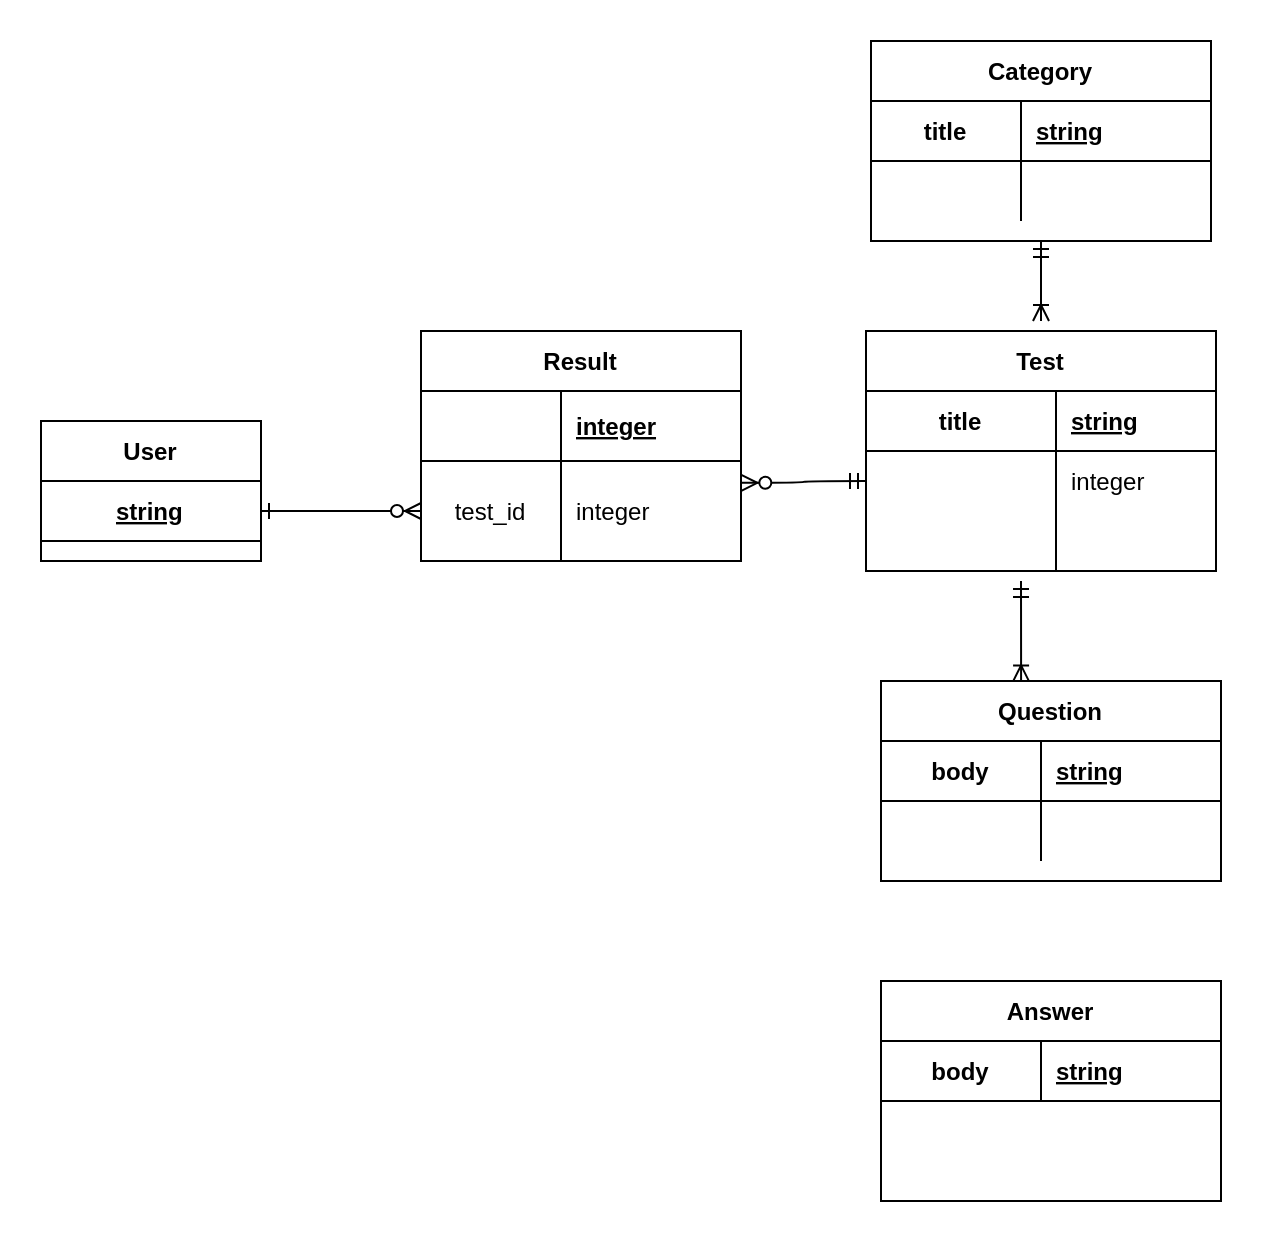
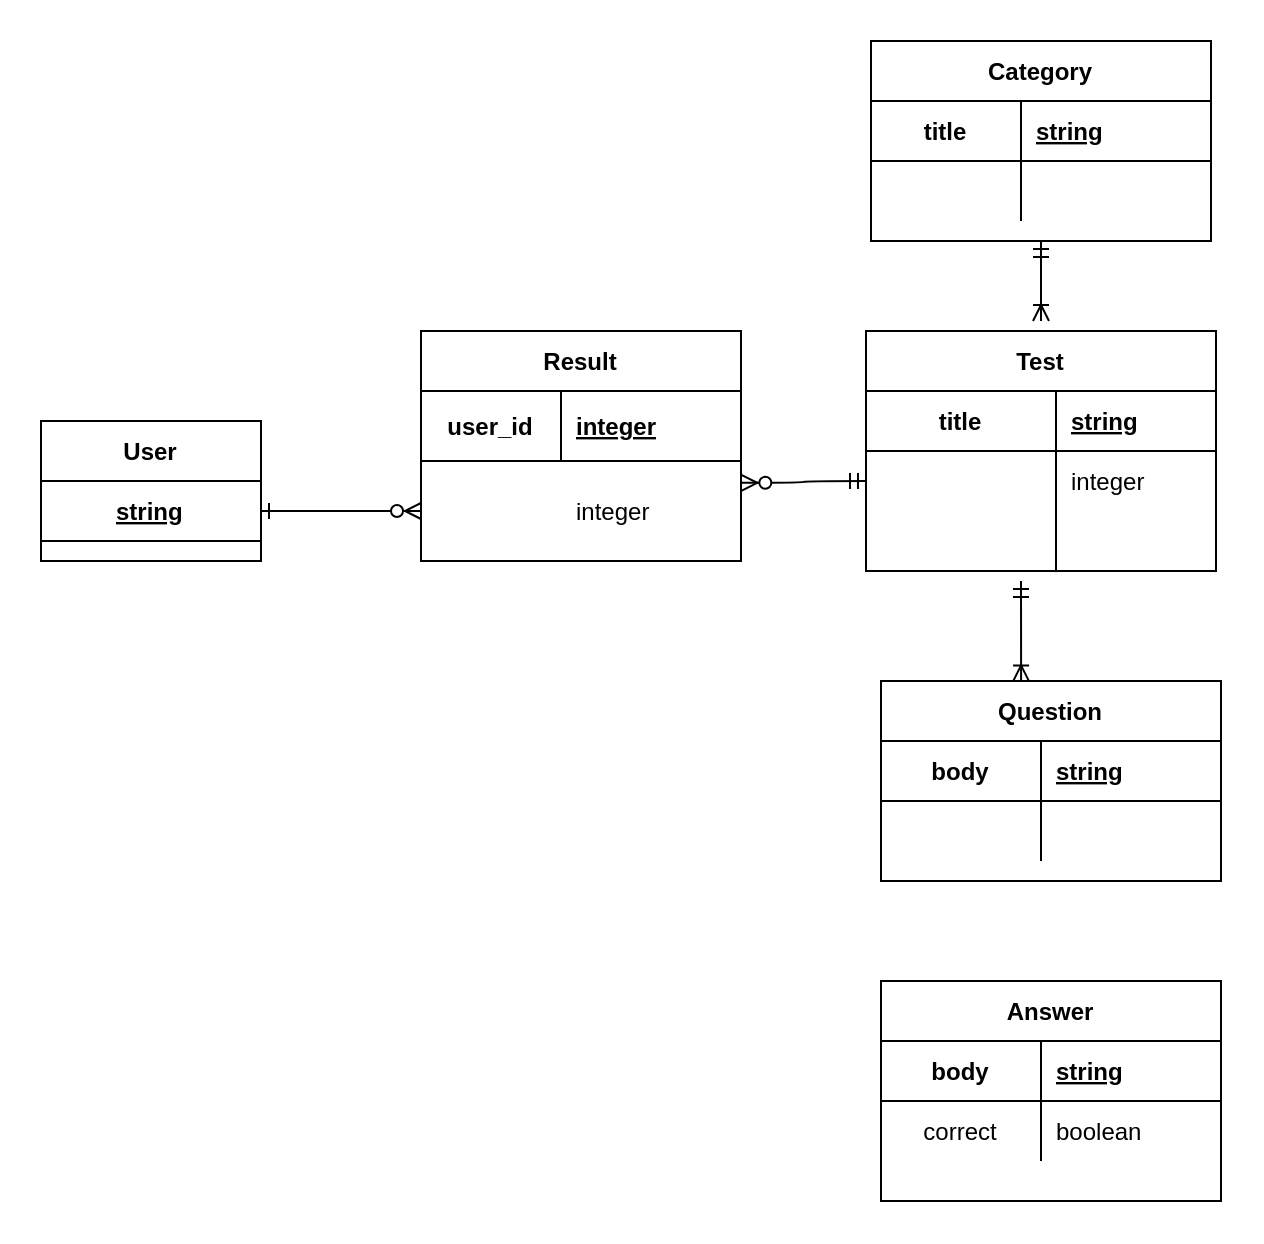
+ <mxCell id="32" value="user_id" style="shape=partialRectangle;overflow=hidden;connectable=0;fillColor=none;top=0;left=0;bottom=0;right=0;fontStyle=1;" parent="31" vertex="1"><mxGeometry width="70" height="35" as="geometry" /></mxCell>
- <mxCell id="35" value="test_id" style="shape=partialRectangle;overflow=hidden;connectable=0;fillColor=none;top=0;left=0;bottom=0;right=0;" parent="34" vertex="1"><mxGeometry width="70" height="50" as="geometry" /></mxCell>
+ <mxCell id="28" value="correct" style="shape=partialRectangle;overflow=hidden;connectable=0;fillColor=none;top=0;left=0;bottom=0;right=0;" vertex="1" parent="27"><mxGeometry width="80" height="30" as="geometry" /></mxCell>
+ <mxCell id="29" value="boolean" style="shape=partialRectangle;overflow=hidden;connectable=0;fillColor=none;top=0;left=0;bottom=0;right=0;align=left;spacingLeft=6;" vertex="1" parent="27"><mxGeometry x="80" width="90" height="30" as="geometry" /></mxCell>
